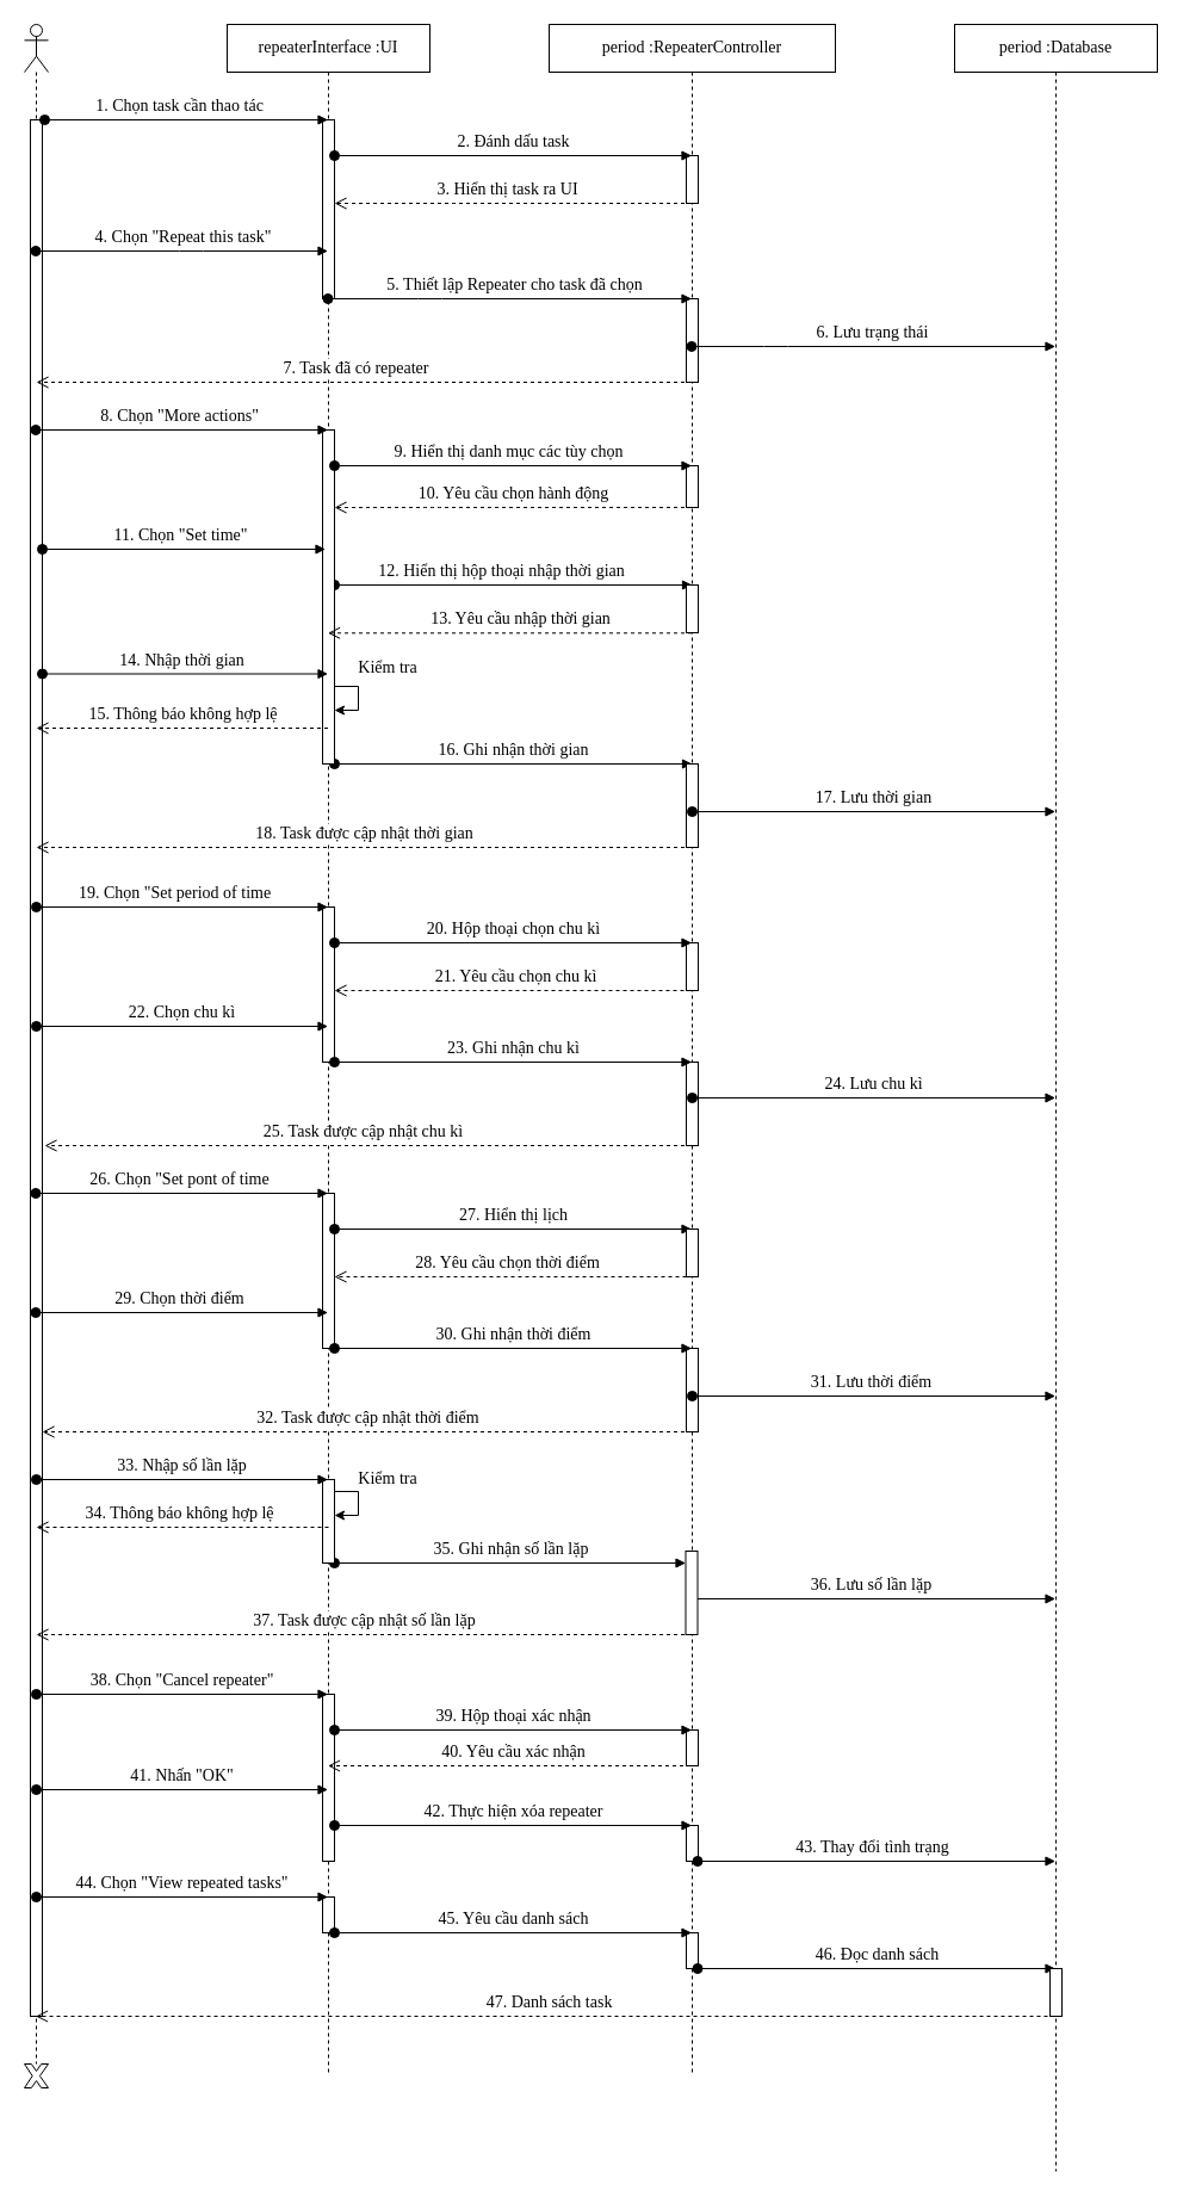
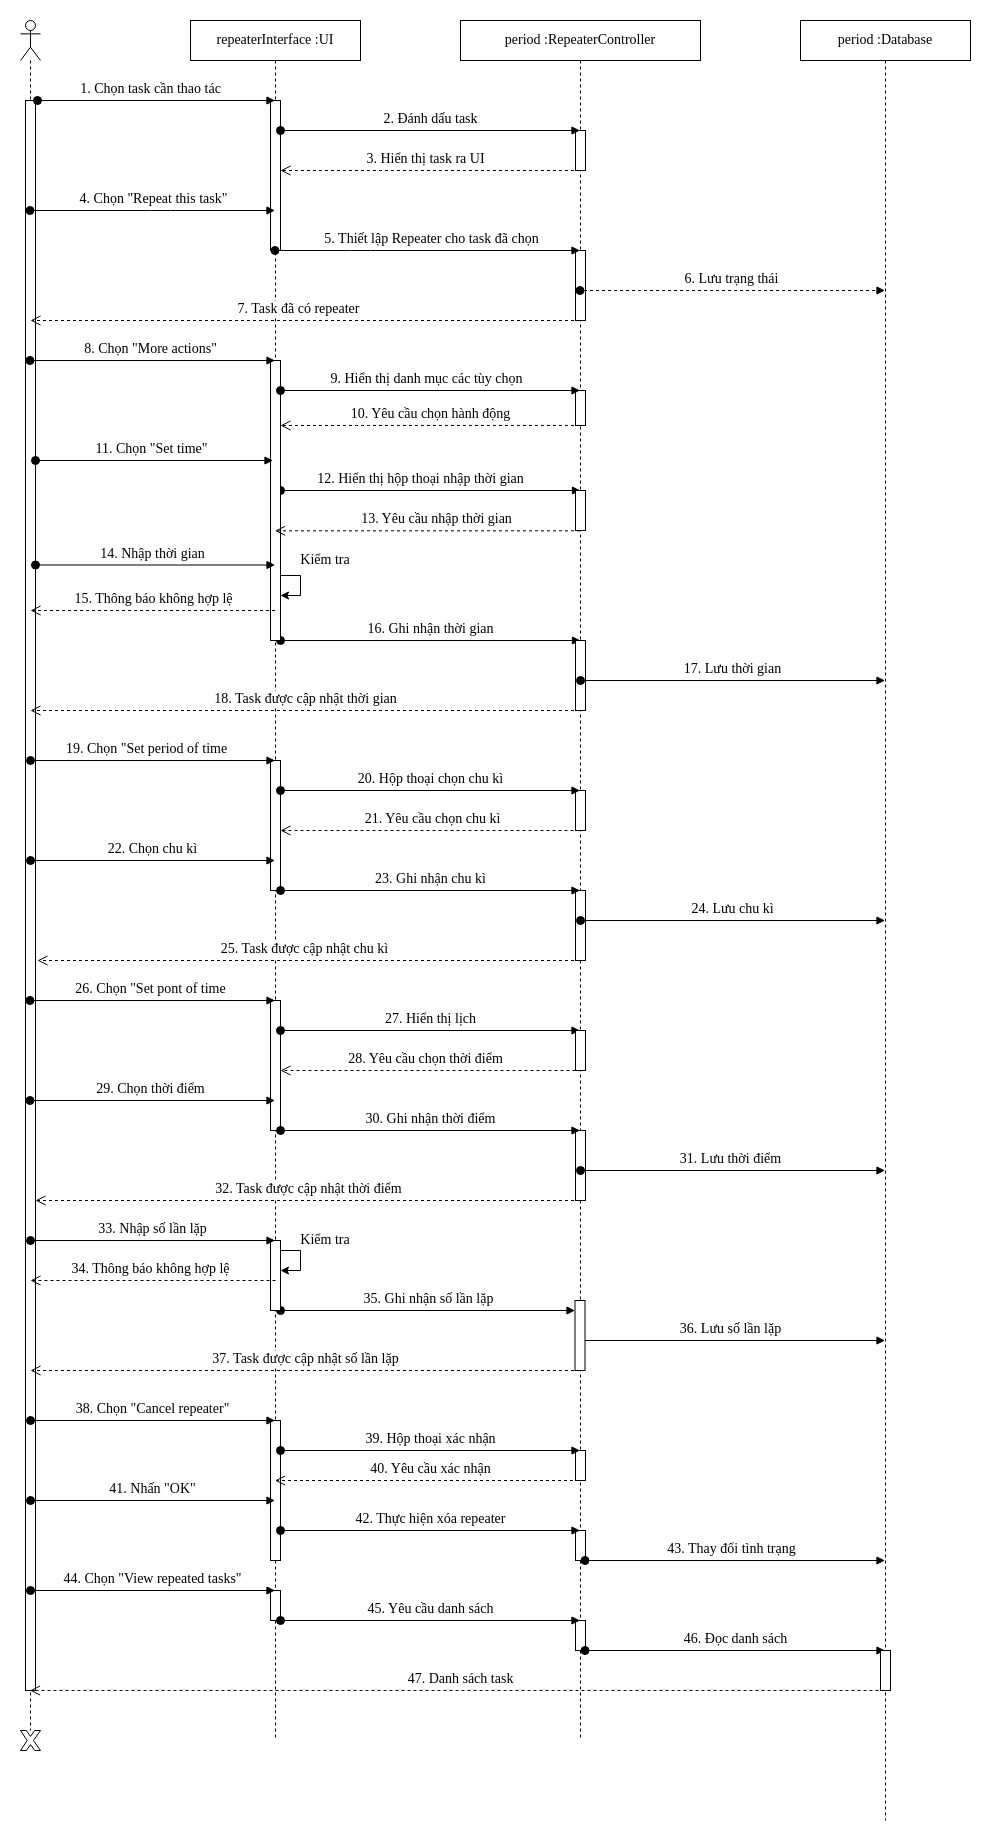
- <mxCell id="39" value="6. Lưu trạng thái" style="html=1;verticalAlign=bottom;startArrow=oval;startFill=1;endArrow=block;startSize=8;fontFamily=Verdana;fontSize=14;" parent="1" source="23" target="36" edge="1"><mxGeometry x="-0.015" width="60" relative="1" as="geometry"><mxPoint x="540" y="370" as="sourcePoint" /><mxPoint x="580" y="370" as="targetPoint" /><mxPoint x="1" as="offset" /><Array as="points"><mxPoint x="650" y="290" /></Array></mxGeometry></mxCell>
+ <mxCell id="39" value="6. Lưu trạng thái" style="html=1;verticalAlign=bottom;startArrow=oval;startFill=1;endArrow=block;startSize=8;fontFamily=Verdana;fontSize=14;dashed=1;" parent="1" source="23" target="36" edge="1"><mxGeometry x="-0.015" width="60" relative="1" as="geometry"><mxPoint x="540" y="370" as="sourcePoint" /><mxPoint x="580" y="370" as="targetPoint" /><mxPoint x="1" as="offset" /><Array as="points"><mxPoint x="650" y="290" /></Array></mxGeometry></mxCell>
